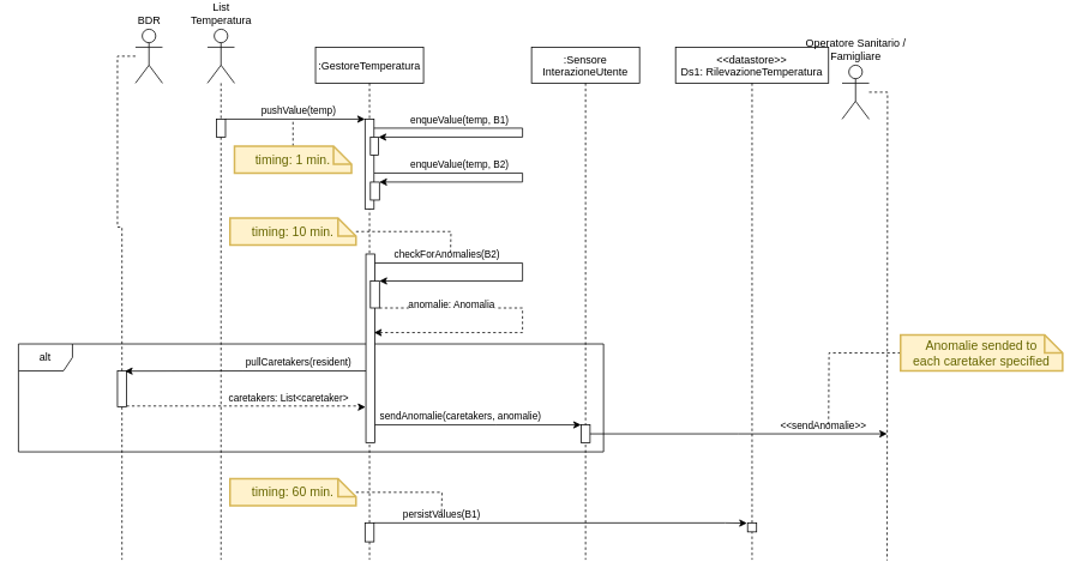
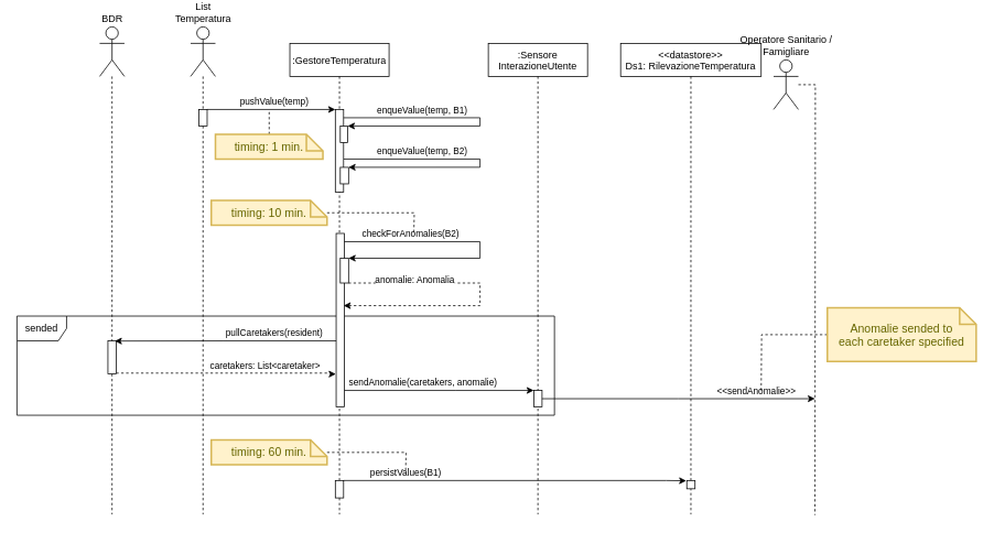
- <mxCell id="31" value="BDR" style="shape=umlActor;verticalLabelPosition=top;verticalAlign=bottom;html=1;outlineConnect=0;labelPosition=center;align=center;" parent="1" vertex="1"><mxGeometry x="150" y="20" width="30" height="60" as="geometry" /></mxCell>
+ <mxCell id="31" value="BDR" style="shape=umlActor;verticalLabelPosition=top;verticalAlign=bottom;html=1;outlineConnect=0;labelPosition=center;align=center;" parent="1" vertex="1"><mxGeometry x="120" y="20" width="30" height="60" as="geometry" /></mxCell>
- <mxCell id="51" value="Anomalie sended to&lt;br&gt;each caretaker specified" style="shape=note;strokeWidth=2;fontSize=14;size=20;whiteSpace=wrap;html=1;fillColor=#fff2cc;strokeColor=#d6b656;fontColor=#666600;" parent="1" vertex="1"><mxGeometry x="1000" y="360" width="180" height="40" as="geometry" /></mxCell>
+ <mxCell id="51" value="Anomalie sended to&lt;br&gt;each caretaker specified" style="shape=note;strokeWidth=2;fontSize=14;size=20;whiteSpace=wrap;html=1;fillColor=#fff2cc;strokeColor=#d6b656;fontColor=#666600;" parent="1" vertex="1"><mxGeometry x="1000" y="360" width="180" height="65" as="geometry" /></mxCell>
- <mxCell id="2" value="alt" style="shape=umlFrame;whiteSpace=wrap;html=1;" parent="1" vertex="1"><mxGeometry x="20" y="370" width="650" height="120" as="geometry" /></mxCell>
+ <mxCell id="2" value="sended" style="shape=umlFrame;whiteSpace=wrap;html=1;" parent="1" vertex="1"><mxGeometry x="20" y="370" width="650" height="120" as="geometry" /></mxCell>
